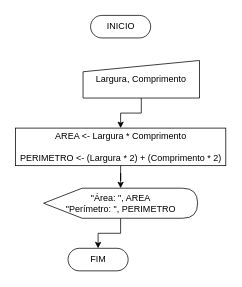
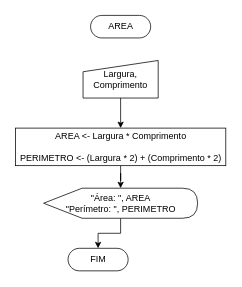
- <mxCell id="2" value="INICIO" style="html=1;dashed=0;whitespace=wrap;shape=mxgraph.dfd.start" parent="1" vertex="1"><mxGeometry x="120" y="20" width="80" height="30" as="geometry" /></mxCell>
+ <mxCell id="2" value="AREA" style="html=1;dashed=0;whitespace=wrap;shape=mxgraph.dfd.start" parent="1" vertex="1"><mxGeometry x="120" y="20" width="80" height="30" as="geometry" /></mxCell>
- <mxCell id="4" value="Largura, Comprimento" style="shape=manualInput;whiteSpace=wrap;html=1;dashed=0;size=15;" parent="1" vertex="1"><mxGeometry x="110" y="80" width="155" height="50" as="geometry" /></mxCell>
+ <mxCell id="4" value="Largura, Comprimento" style="shape=manualInput;whiteSpace=wrap;html=1;dashed=0;size=15;" parent="1" vertex="1"><mxGeometry x="110" y="80" width="100" height="50" as="geometry" /></mxCell>
